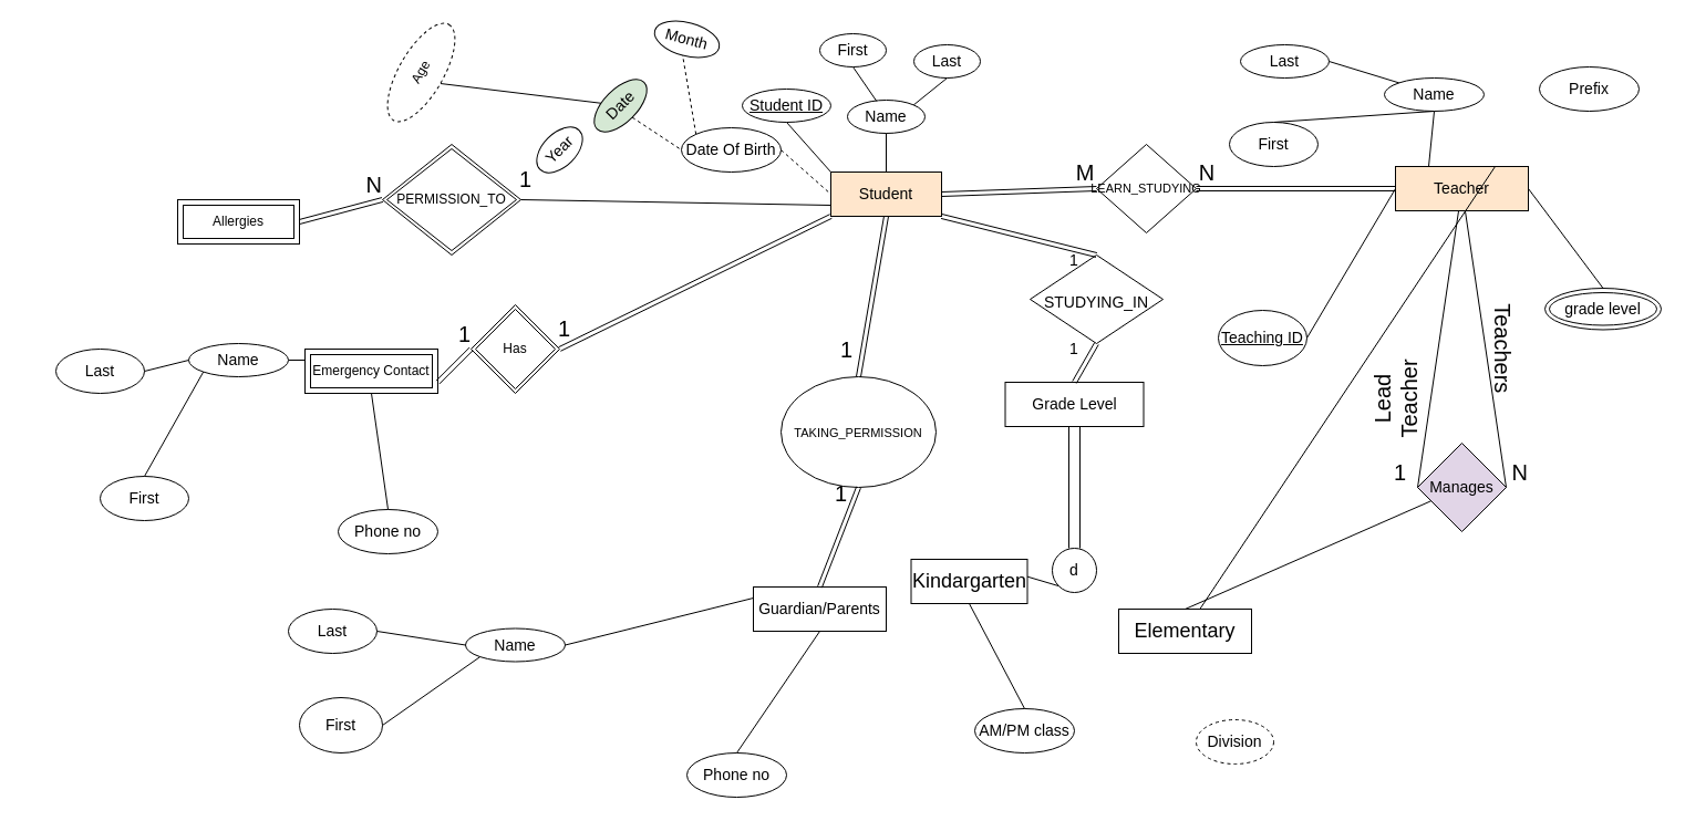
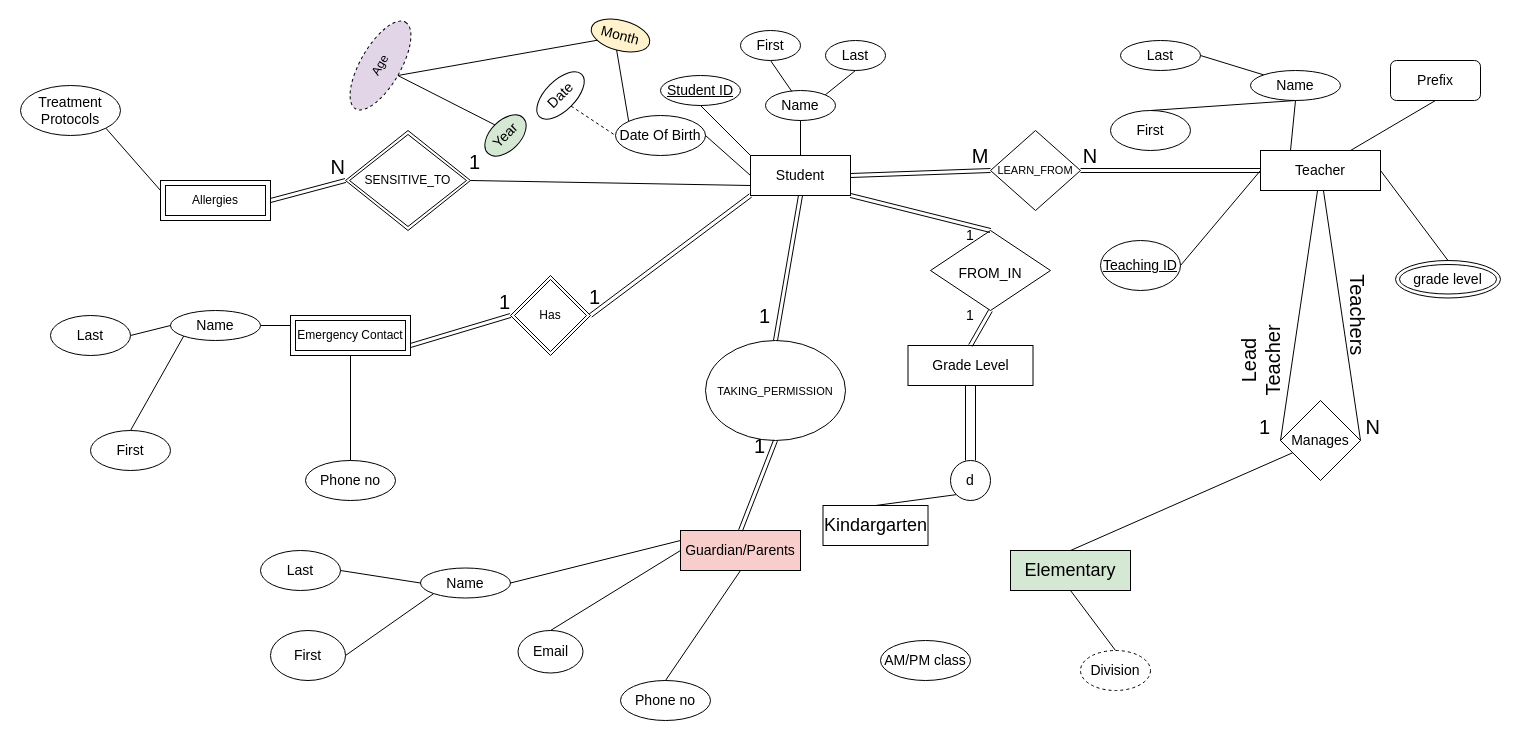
- <mxCell id="28" value="Month" style="ellipse;whiteSpace=wrap;html=1;fontSize=14;rotation=15;" parent="1" vertex="1"><mxGeometry x="590" width="60" height="30" as="geometry" y="20" /></mxCell>
+ <mxCell id="28" value="Month" style="ellipse;whiteSpace=wrap;html=1;fontSize=14;rotation=15;fillColor=#fff2cc;" parent="1" vertex="1"><mxGeometry x="590" width="60" height="30" as="geometry" y="20" /></mxCell>
- <mxCell id="99" value="Age" style="ellipse;whiteSpace=wrap;html=1;align=center;dashed=1;rotation=-60;" vertex="1" parent="1"><mxGeometry x="330" y="45" width="100" height="40" as="geometry" /></mxCell>
+ <mxCell id="99" value="Age" style="ellipse;whiteSpace=wrap;html=1;align=center;dashed=1;rotation=-60;fillColor=#e1d5e7;" vertex="1" parent="1"><mxGeometry x="330" y="45" width="100" height="40" as="geometry" /></mxCell>
- <mxCell id="12" value="Prefix" style="ellipse;whiteSpace=wrap;html=1;fontSize=14;" parent="1" vertex="1"><mxGeometry x="1390" y="60" width="90" height="40" as="geometry" /></mxCell>
+ <mxCell id="12" value="Prefix" style="whiteSpace=wrap;html=1;fontSize=14;rounded=1;" parent="1" vertex="1"><mxGeometry x="1390" y="60" width="90" height="40" as="geometry" /></mxCell>
- <mxCell id="98" value="" style="endArrow=none;html=1;exitX=0.5;exitY=1;exitDx=0;exitDy=0;" edge="1" parent="1" source="99" target="29"><mxGeometry width="50" height="50" relative="1" as="geometry"><mxPoint x="430" y="80" as="sourcePoint" /><mxPoint x="740" y="90" as="targetPoint" /></mxGeometry></mxCell>
+ <mxCell id="98" value="" style="endArrow=none;html=1;entryX=0;entryY=1;entryDx=0;entryDy=0;exitX=0.5;exitY=1;exitDx=0;exitDy=0;" edge="1" parent="1" source="99" target="28"><mxGeometry width="50" height="50" relative="1" as="geometry"><mxPoint x="430" y="80" as="sourcePoint" /><mxPoint x="740" y="90" as="targetPoint" /></mxGeometry></mxCell>
- <mxCell id="27" value="" style="endArrow=none;html=1;fontSize=14;exitX=0;exitY=0;exitDx=0;exitDy=0;entryX=0.5;entryY=1;entryDx=0;entryDy=0;dashed=1;" parent="1" source="25" target="28" edge="1"><mxGeometry width="50" height="50" relative="1" as="geometry"><mxPoint x="860" y="320" as="sourcePoint" /><mxPoint x="690" y="270" as="targetPoint" /></mxGeometry></mxCell>
+ <mxCell id="27" value="" style="endArrow=none;html=1;fontSize=14;exitX=0;exitY=0;exitDx=0;exitDy=0;entryX=0.5;entryY=1;entryDx=0;entryDy=0;" parent="1" source="25" target="28" edge="1"><mxGeometry width="50" height="50" relative="1" as="geometry"><mxPoint x="860" y="320" as="sourcePoint" /><mxPoint x="690" y="270" as="targetPoint" /></mxGeometry></mxCell>
- <mxCell id="29" value="Date" style="ellipse;whiteSpace=wrap;html=1;fontSize=14;rotation=-45;fillColor=#d5e8d4;" parent="1" vertex="1"><mxGeometry x="530" y="80" width="60" height="30" as="geometry" /></mxCell>
+ <mxCell id="29" value="Date" style="ellipse;whiteSpace=wrap;html=1;fontSize=14;rotation=-45;" parent="1" vertex="1"><mxGeometry x="530" y="80" width="60" height="30" as="geometry" /></mxCell>
- <mxCell id="17" value="&lt;u&gt;Student ID&lt;/u&gt;" style="ellipse;whiteSpace=wrap;html=1;fontSize=14;" parent="1" vertex="1"><mxGeometry x="670" y="80" width="80" height="30" as="geometry" /></mxCell>
+ <mxCell id="17" value="&lt;u&gt;Student ID&lt;/u&gt;" style="ellipse;whiteSpace=wrap;html=1;fontSize=14;" parent="1" vertex="1"><mxGeometry x="660" y="75" width="80" height="30" as="geometry" /></mxCell>
+ <mxCell id="97" value="" style="endArrow=none;html=1;exitX=0.5;exitY=0;exitDx=0;exitDy=0;entryX=0.5;entryY=1;entryDx=0;entryDy=0;" edge="1" parent="1" source="31" target="99"><mxGeometry width="50" height="50" relative="1" as="geometry"><mxPoint x="690" y="140" as="sourcePoint" /><mxPoint x="430" y="80" as="targetPoint" /></mxGeometry></mxCell>
+ <mxCell id="47" value="Treatment Protocols" style="ellipse;whiteSpace=wrap;html=1;fontSize=14;" parent="1" vertex="1"><mxGeometry x="20" y="85" width="100" height="50" as="geometry" /></mxCell>
- <mxCell id="31" value="Year" style="ellipse;whiteSpace=wrap;html=1;fontSize=14;rotation=-45;" parent="1" vertex="1"><mxGeometry x="480" y="120" width="50" height="30" as="geometry" /></mxCell>
+ <mxCell id="31" value="Year" style="ellipse;whiteSpace=wrap;html=1;fontSize=14;rotation=-45;fillColor=#d5e8d4;" parent="1" vertex="1"><mxGeometry x="480" y="120" width="50" height="30" as="geometry" /></mxCell>
- <mxCell id="26" value="" style="endArrow=none;html=1;fontSize=14;exitX=1;exitY=0.5;exitDx=0;exitDy=0;entryX=0;entryY=0.5;entryDx=0;entryDy=0;dashed=1;" parent="1" source="25" target="16" edge="1"><mxGeometry width="50" height="50" relative="1" as="geometry"><mxPoint x="860" y="320" as="sourcePoint" /><mxPoint x="910" y="270" as="targetPoint" /></mxGeometry></mxCell>
+ <mxCell id="26" value="" style="endArrow=none;html=1;fontSize=14;exitX=1;exitY=0.5;exitDx=0;exitDy=0;entryX=0;entryY=0.5;entryDx=0;entryDy=0;" parent="1" source="25" target="16" edge="1"><mxGeometry width="50" height="50" relative="1" as="geometry"><mxPoint x="860" y="320" as="sourcePoint" /><mxPoint x="910" y="270" as="targetPoint" /></mxGeometry></mxCell>
+ <mxCell id="48" value="" style="endArrow=none;html=1;fontSize=14;exitX=1;exitY=1;exitDx=0;exitDy=0;entryX=0;entryY=0.25;entryDx=0;entryDy=0;" parent="1" source="47" target="46" edge="1"><mxGeometry width="50" height="50" relative="1" as="geometry"><mxPoint x="-350" y="180" as="sourcePoint" /><mxPoint x="140" y="160" as="targetPoint" /></mxGeometry></mxCell>
- <mxCell id="44" value="LEARN_STUDYING" style="rhombus;whiteSpace=wrap;html=1;fontSize=11;" parent="1" vertex="1"><mxGeometry x="990" y="130" width="90" height="80" as="geometry" /></mxCell>
+ <mxCell id="44" value="LEARN_FROM" style="rhombus;whiteSpace=wrap;html=1;fontSize=11;" parent="1" vertex="1"><mxGeometry x="990" y="130" width="90" height="80" as="geometry" /></mxCell>
- <mxCell id="2" value="Teacher" style="rounded=0;whiteSpace=wrap;html=1;fontSize=14;fillColor=#ffe6cc;" parent="1" vertex="1"><mxGeometry x="1260" y="150" width="120" height="40" as="geometry" /></mxCell>
+ <mxCell id="2" value="Teacher" style="rounded=0;whiteSpace=wrap;html=1;fontSize=14;" parent="1" vertex="1"><mxGeometry x="1260" y="150" width="120" height="40" as="geometry" /></mxCell>
- <mxCell id="16" value="&lt;font style=&quot;font-size: 14px&quot;&gt;Student&lt;/font&gt;" style="rounded=0;whiteSpace=wrap;html=1;fillColor=#ffe6cc;" parent="1" vertex="1"><mxGeometry x="750" y="155" width="100" height="40" as="geometry" /></mxCell>
+ <mxCell id="16" value="&lt;font style=&quot;font-size: 14px&quot;&gt;Student&lt;/font&gt;" style="rounded=0;whiteSpace=wrap;html=1;" parent="1" vertex="1"><mxGeometry x="750" y="155" width="100" height="40" as="geometry" /></mxCell>
- <mxCell id="49" value="PERMISSION_TO" style="shape=rhombus;double=1;perimeter=rhombusPerimeter;whiteSpace=wrap;html=1;align=center;" parent="1" vertex="1"><mxGeometry x="345" y="130" width="125" height="100" as="geometry" /></mxCell>
+ <mxCell id="49" value="SENSITIVE_TO" style="shape=rhombus;double=1;perimeter=rhombusPerimeter;whiteSpace=wrap;html=1;align=center;" parent="1" vertex="1"><mxGeometry x="345" y="130" width="125" height="100" as="geometry" /></mxCell>
- <mxCell id="88" value="&lt;font style=&quot;font-size: 14px&quot;&gt;STUDYING_IN&lt;/font&gt;" style="rhombus;whiteSpace=wrap;html=1;fontSize=20;" parent="1" vertex="1"><mxGeometry x="930" y="230" width="120" height="80" as="geometry" /></mxCell>
+ <mxCell id="88" value="&lt;font style=&quot;font-size: 14px&quot;&gt;FROM_IN&lt;/font&gt;" style="rhombus;whiteSpace=wrap;html=1;fontSize=20;" parent="1" vertex="1"><mxGeometry x="930" y="230" width="120" height="80" as="geometry" /></mxCell>
- <mxCell id="3" value="&lt;u&gt;Teaching ID&lt;/u&gt;" style="ellipse;whiteSpace=wrap;html=1;fontSize=14;" parent="1" vertex="1"><mxGeometry x="1100" y="280" width="80" height="50" as="geometry" /></mxCell>
+ <mxCell id="3" value="&lt;u&gt;Teaching ID&lt;/u&gt;" style="ellipse;whiteSpace=wrap;html=1;fontSize=14;" parent="1" vertex="1"><mxGeometry x="1100" y="240" width="80" height="50" as="geometry" /></mxCell>
- <mxCell id="59" value="Has" style="shape=rhombus;double=1;perimeter=rhombusPerimeter;whiteSpace=wrap;html=1;align=center;" parent="1" vertex="1"><mxGeometry x="425" y="275" width="80" height="80" as="geometry" /></mxCell>
+ <mxCell id="59" value="Has" style="shape=rhombus;double=1;perimeter=rhombusPerimeter;whiteSpace=wrap;html=1;align=center;" parent="1" vertex="1"><mxGeometry x="510" y="275" width="80" height="80" as="geometry" /></mxCell>
- <mxCell id="50" value="Emergency Contact" style="shape=ext;margin=3;double=1;whiteSpace=wrap;html=1;align=center;" parent="1" vertex="1"><mxGeometry x="275" y="315" width="120" height="40" as="geometry" /></mxCell>
+ <mxCell id="50" value="Emergency Contact" style="shape=ext;margin=3;double=1;whiteSpace=wrap;html=1;align=center;" parent="1" vertex="1"><mxGeometry x="290" y="315" width="120" height="40" as="geometry" /></mxCell>
- <mxCell id="13" value="" style="endArrow=none;html=1;fontSize=14;exitX=0.75;exitY=0;exitDx=0;exitDy=0;" parent="1" source="2" target="62" edge="1"><mxGeometry width="50" height="50" relative="1" as="geometry"><mxPoint x="940" y="300" as="sourcePoint" /><mxPoint x="990" y="250" as="targetPoint" /></mxGeometry></mxCell>
+ <mxCell id="13" value="" style="endArrow=none;html=1;fontSize=14;exitX=0.75;exitY=0;exitDx=0;exitDy=0;entryX=0.5;entryY=1;entryDx=0;entryDy=0;" parent="1" source="2" target="12" edge="1"><mxGeometry width="50" height="50" relative="1" as="geometry"><mxPoint x="940" y="300" as="sourcePoint" /><mxPoint x="990" y="250" as="targetPoint" /></mxGeometry></mxCell>
- <mxCell id="14" value="Manages" style="rhombus;whiteSpace=wrap;html=1;fontSize=14;fillColor=#e1d5e7;" parent="1" vertex="1"><mxGeometry x="1280" y="400" width="80" height="80" as="geometry" /></mxCell>
+ <mxCell id="14" value="Manages" style="rhombus;whiteSpace=wrap;html=1;fontSize=14;" parent="1" vertex="1"><mxGeometry x="1280" y="400" width="80" height="80" as="geometry" /></mxCell>
- <mxCell id="91" value="d" style="ellipse;whiteSpace=wrap;html=1;aspect=fixed;fontSize=14;" parent="1" vertex="1"><mxGeometry x="950" y="495" width="40" height="40" as="geometry" /></mxCell>
+ <mxCell id="91" value="d" style="ellipse;whiteSpace=wrap;html=1;aspect=fixed;fontSize=14;" parent="1" vertex="1"><mxGeometry x="950" y="460" width="40" height="40" as="geometry" /></mxCell>
- <mxCell id="32" value="Guardian/Parents" style="rounded=0;whiteSpace=wrap;html=1;fontSize=14;" parent="1" vertex="1"><mxGeometry x="680" y="530" width="120" height="40" as="geometry" /></mxCell>
+ <mxCell id="32" value="Guardian/Parents" style="rounded=0;whiteSpace=wrap;html=1;fontSize=14;fillColor=#f8cecc;" parent="1" vertex="1"><mxGeometry x="680" y="530" width="120" height="40" as="geometry" /></mxCell>
- <mxCell id="62" value="Elementary" style="rounded=0;whiteSpace=wrap;html=1;fontSize=18;" parent="1" vertex="1"><mxGeometry x="1010" y="550" width="120" height="40" as="geometry" /></mxCell>
+ <mxCell id="62" value="Elementary" style="rounded=0;whiteSpace=wrap;html=1;fontSize=18;fillColor=#d5e8d4;" parent="1" vertex="1"><mxGeometry x="1010" y="550" width="120" height="40" as="geometry" /></mxCell>
+ <mxCell id="34" value="" style="endArrow=none;html=1;fontSize=14;entryX=0;entryY=0.5;entryDx=0;entryDy=0;exitX=0.5;exitY=0;exitDx=0;exitDy=0;" parent="1" source="33" target="32" edge="1"><mxGeometry width="50" height="50" relative="1" as="geometry"><mxPoint x="660" y="530" as="sourcePoint" /><mxPoint x="1040" y="400" as="targetPoint" /></mxGeometry></mxCell>
- <mxCell id="64" value="" style="endArrow=none;html=1;fontSize=14;exitX=0.5;exitY=0;exitDx=0;exitDy=0;entryX=0.5;entryY=1;entryDx=0;entryDy=0;" parent="1" source="63" target="61" edge="1"><mxGeometry width="50" height="50" relative="1" as="geometry"><mxPoint x="1035" y="900" as="sourcePoint" /><mxPoint x="1085" y="850" as="targetPoint" /></mxGeometry></mxCell>
+ <mxCell id="66" value="" style="endArrow=none;html=1;fontSize=14;entryX=0.5;entryY=1;entryDx=0;entryDy=0;exitX=0.5;exitY=0;exitDx=0;exitDy=0;" parent="1" source="65" target="62" edge="1"><mxGeometry width="50" height="50" relative="1" as="geometry"><mxPoint x="1030" y="870" as="sourcePoint" /><mxPoint x="1080" y="820" as="targetPoint" /></mxGeometry></mxCell>
+ <mxCell id="33" value="Email" style="ellipse;whiteSpace=wrap;html=1;fontSize=14;" parent="1" vertex="1"><mxGeometry x="517.5" y="630" width="65" height="42.5" as="geometry" /></mxCell>
